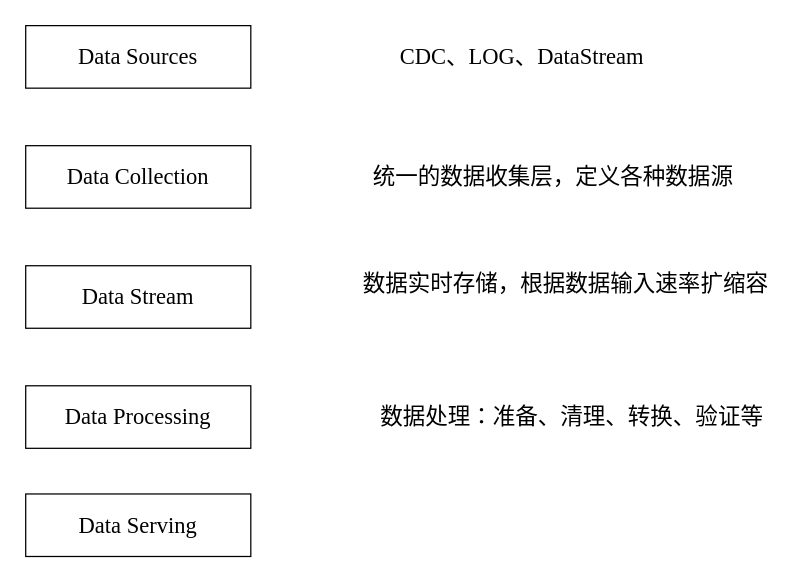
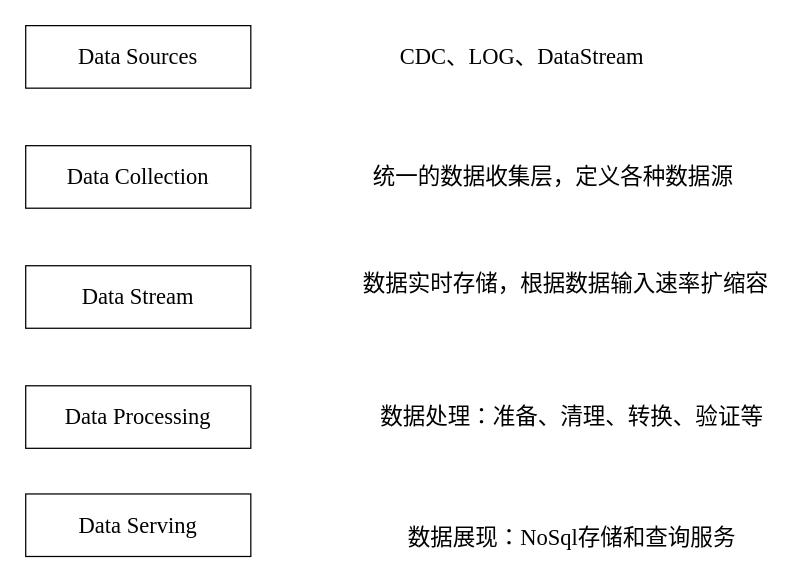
+ <mxCell id="11" value="数据展现：NoSql存储和查询服务" style="text;html=1;strokeColor=none;fillColor=none;align=center;verticalAlign=middle;whiteSpace=wrap;rounded=0;fontFamily=Lucida Console;fontSize=18;" vertex="1" parent="1"><mxGeometry x="294" y="414.5" width="326" height="30" as="geometry" /></mxCell>
